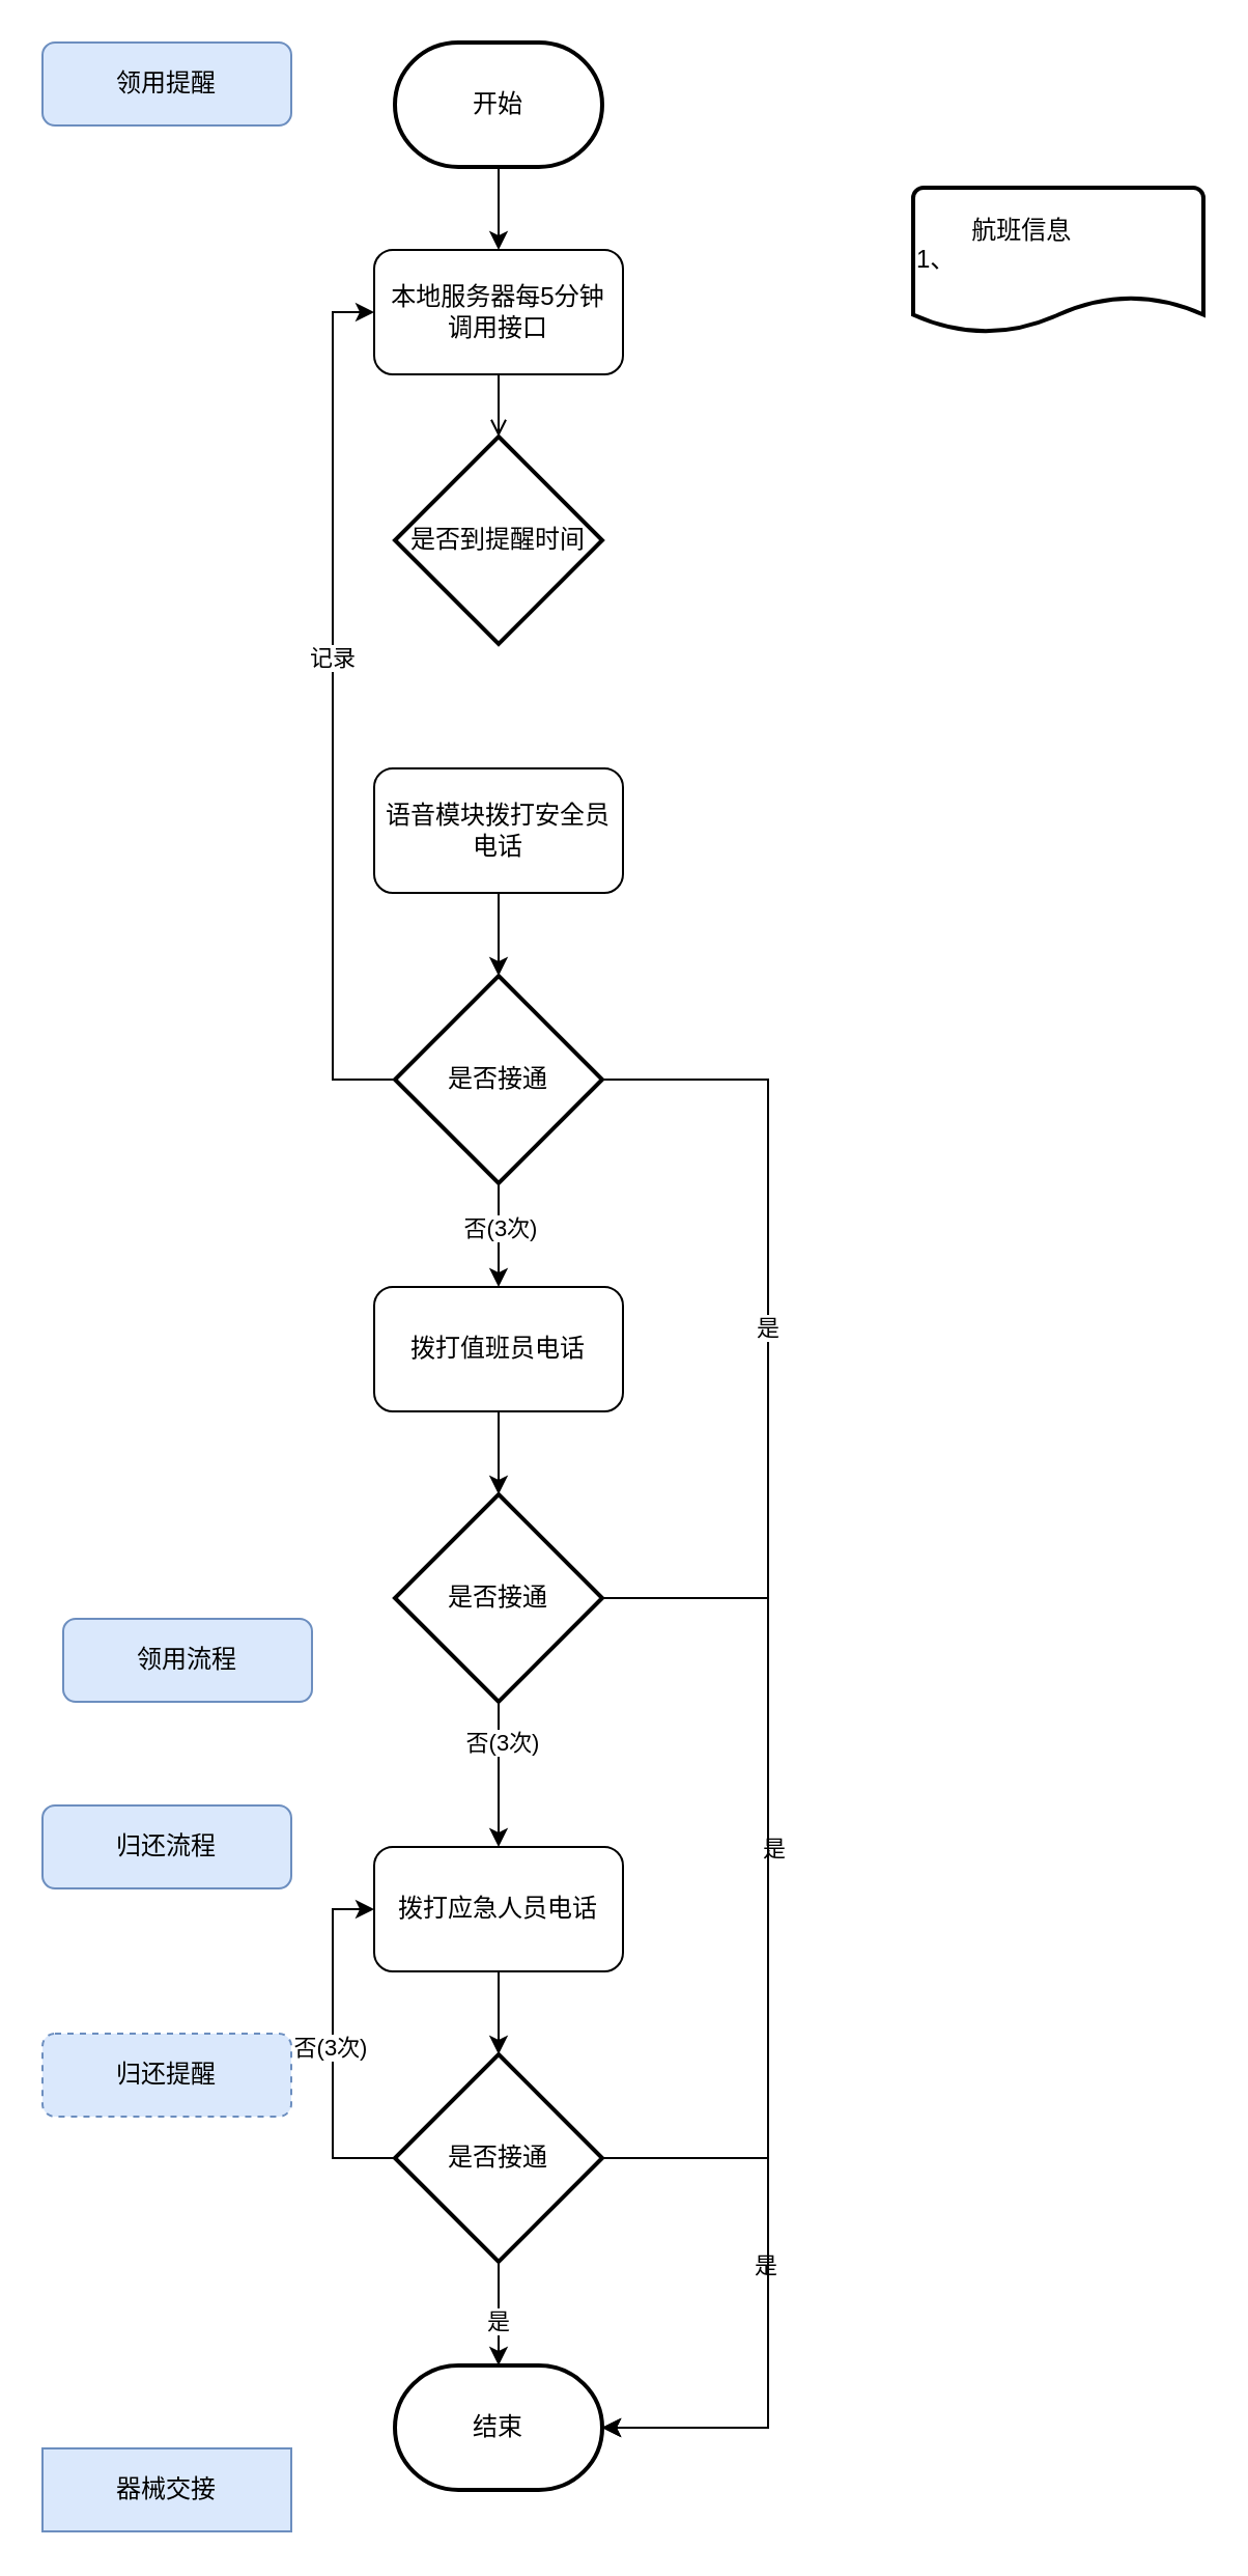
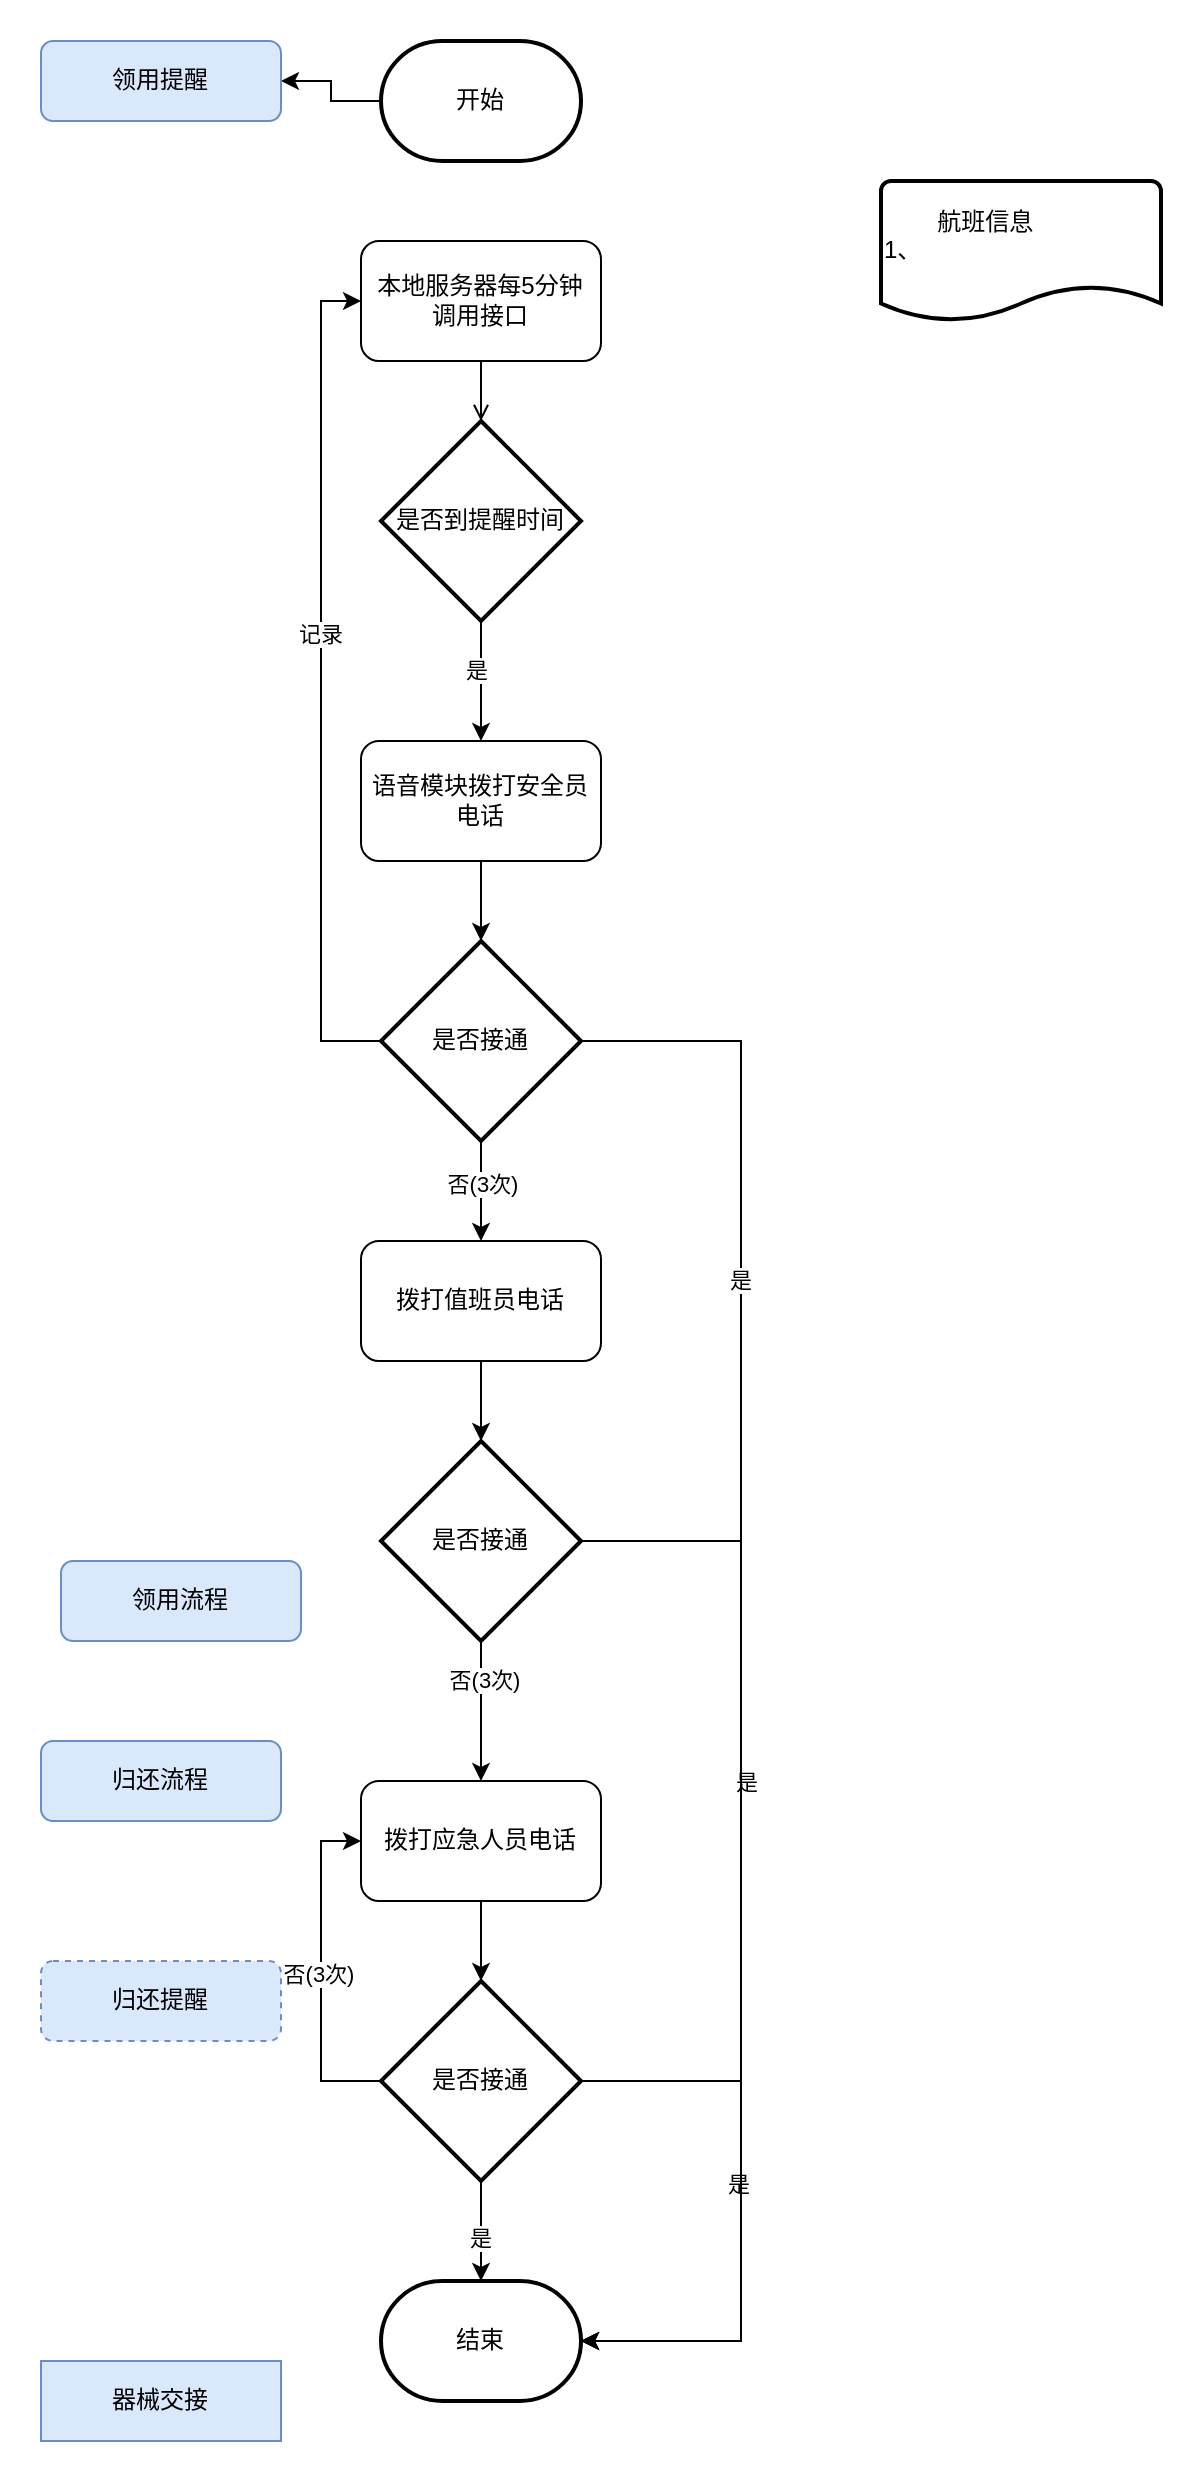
- <mxCell id="2" style="edgeStyle=orthogonalEdgeStyle;rounded=0;orthogonalLoop=1;jettySize=auto;html=1;" edge="1" parent="1" source="3" target="10"><mxGeometry relative="1" as="geometry" /></mxCell>
+ <mxCell id="2" style="edgeStyle=orthogonalEdgeStyle;rounded=0;orthogonalLoop=1;jettySize=auto;html=1;" edge="1" parent="1" source="3" target="4"><mxGeometry relative="1" as="geometry" /></mxCell>
+ <mxCell id="14" style="edgeStyle=orthogonalEdgeStyle;rounded=0;orthogonalLoop=1;jettySize=auto;html=1;entryX=0.5;entryY=0;entryDx=0;entryDy=0;" edge="1" parent="1" source="16" target="13"><mxGeometry relative="1" as="geometry" /></mxCell>
+ <mxCell id="15" value="是" style="edgeLabel;html=1;align=center;verticalAlign=middle;resizable=0;points=[];" vertex="1" connectable="0" parent="14"><mxGeometry x="-0.2" y="-3" relative="1" as="geometry"><mxPoint as="offset" /></mxGeometry></mxCell>
